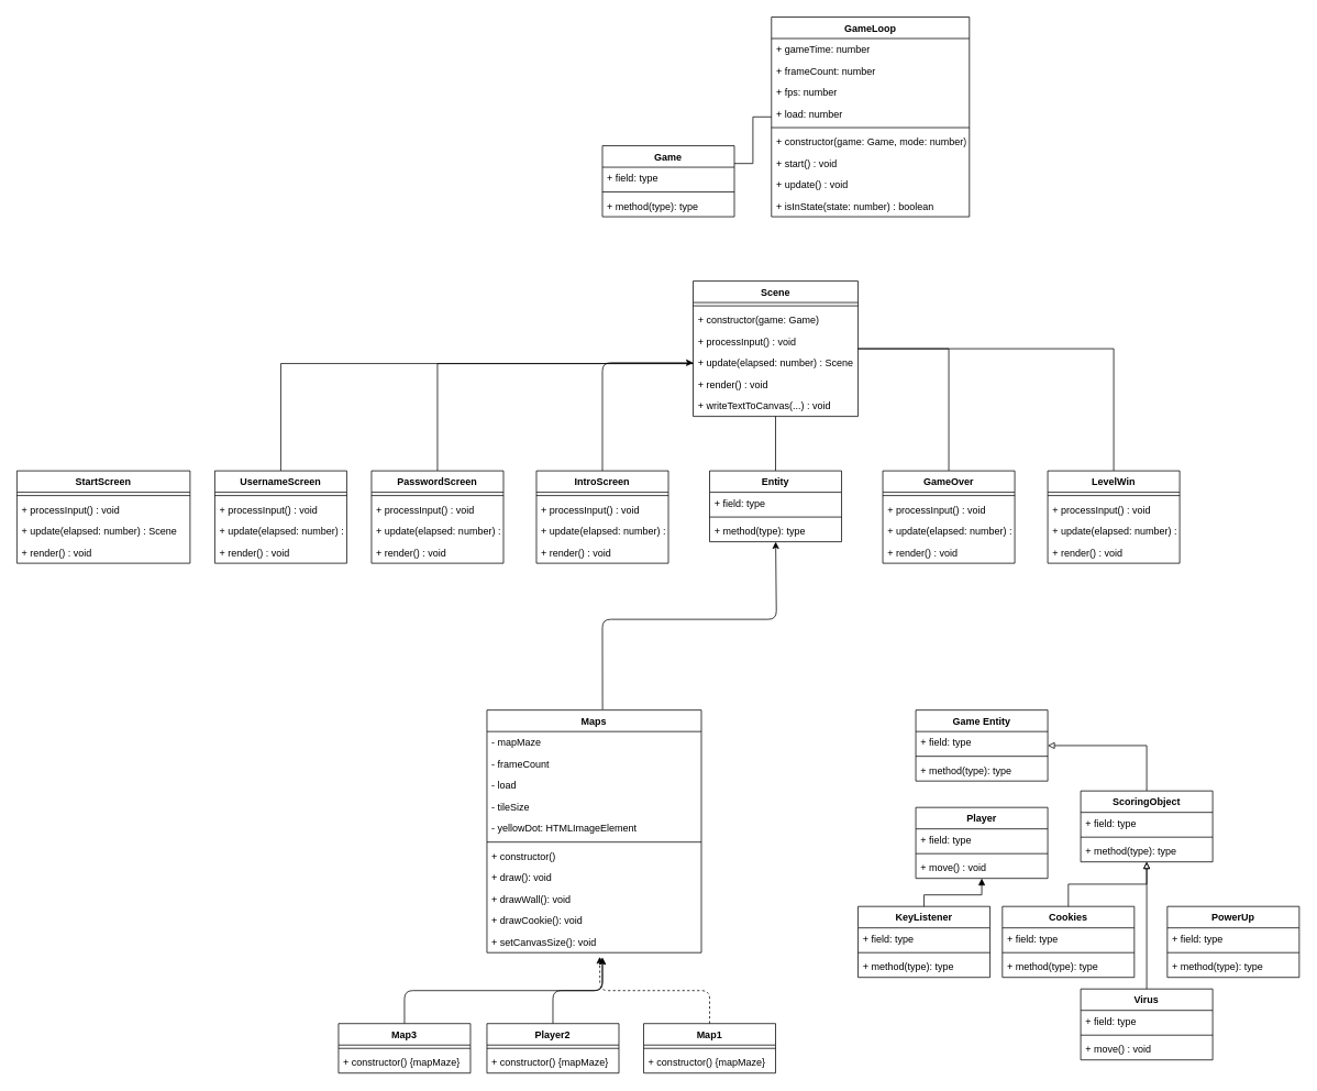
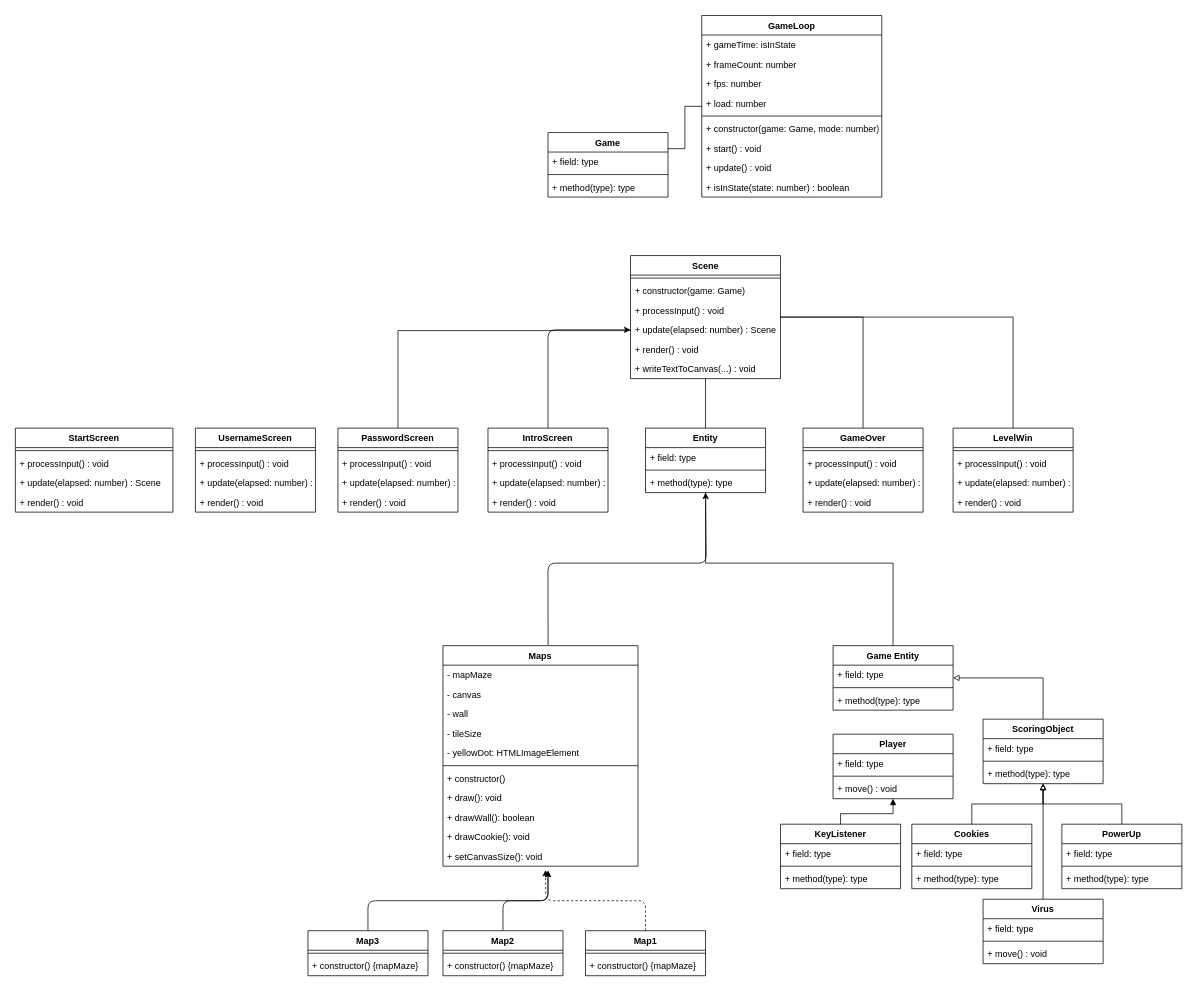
- <mxCell id="8" value="+ gameTime: number" style="text;strokeColor=none;fillColor=none;align=left;verticalAlign=top;spacingLeft=4;spacingRight=4;overflow=hidden;rotatable=0;points=[[0,0.5],[1,0.5]];portConstraint=eastwest;" parent="7" vertex="1"><mxGeometry y="26" width="240" height="26" as="geometry" /></mxCell>
+ <mxCell id="8" value="+ gameTime: isInState" style="text;strokeColor=none;fillColor=none;align=left;verticalAlign=top;spacingLeft=4;spacingRight=4;overflow=hidden;rotatable=0;points=[[0,0.5],[1,0.5]];portConstraint=eastwest;" parent="7" vertex="1"><mxGeometry y="26" width="240" height="26" as="geometry" /></mxCell>
- <mxCell id="54" style="edgeStyle=orthogonalEdgeStyle;rounded=0;orthogonalLoop=1;jettySize=auto;html=1;entryX=0.5;entryY=0;entryDx=0;entryDy=0;startArrow=none;startFill=0;endArrow=none;endFill=0;" parent="1" source="55" target="82" edge="1"><mxGeometry relative="1" as="geometry"><Array as="points"><mxPoint x="340" y="440" /></Array></mxGeometry></mxCell>
+ <mxCell id="62" style="edgeStyle=orthogonalEdgeStyle;rounded=0;orthogonalLoop=1;jettySize=auto;html=1;entryX=0.5;entryY=0;entryDx=0;entryDy=0;startArrow=none;startFill=0;endArrow=none;endFill=0;" parent="1" source="63" target="22" edge="1"><mxGeometry relative="1" as="geometry"><Array as="points"><mxPoint x="940" y="750" /><mxPoint x="1190" y="750" /></Array></mxGeometry></mxCell>
- <mxCell id="101" value="- frameCount" style="text;strokeColor=none;fillColor=none;align=left;verticalAlign=top;spacingLeft=4;spacingRight=4;overflow=hidden;rotatable=0;points=[[0,0.5],[1,0.5]];portConstraint=eastwest;" vertex="1" parent="99"><mxGeometry y="52" width="260" height="26" as="geometry" /></mxCell>
+ <mxCell id="101" value="- canvas" style="text;strokeColor=none;fillColor=none;align=left;verticalAlign=top;spacingLeft=4;spacingRight=4;overflow=hidden;rotatable=0;points=[[0,0.5],[1,0.5]];portConstraint=eastwest;" vertex="1" parent="99"><mxGeometry y="52" width="260" height="26" as="geometry" /></mxCell>
- <mxCell id="102" value="- load" style="text;strokeColor=none;fillColor=none;align=left;verticalAlign=top;spacingLeft=4;spacingRight=4;overflow=hidden;rotatable=0;points=[[0,0.5],[1,0.5]];portConstraint=eastwest;" vertex="1" parent="99"><mxGeometry y="78" width="260" height="26" as="geometry" /></mxCell>
+ <mxCell id="102" value="- wall" style="text;strokeColor=none;fillColor=none;align=left;verticalAlign=top;spacingLeft=4;spacingRight=4;overflow=hidden;rotatable=0;points=[[0,0.5],[1,0.5]];portConstraint=eastwest;" vertex="1" parent="99"><mxGeometry y="78" width="260" height="26" as="geometry" /></mxCell>
+ <mxCell id="43" style="edgeStyle=orthogonalEdgeStyle;rounded=0;orthogonalLoop=1;jettySize=auto;html=1;entryX=0.5;entryY=0;entryDx=0;entryDy=0;endArrow=none;endFill=0;startArrow=block;startFill=0;" parent="1" source="46" target="39" edge="1"><mxGeometry relative="1" as="geometry" /></mxCell>
- <mxCell id="108" value="+ drawWall(): void" style="text;strokeColor=none;fillColor=none;align=left;verticalAlign=top;spacingLeft=4;spacingRight=4;overflow=hidden;rotatable=0;points=[[0,0.5],[1,0.5]];portConstraint=eastwest;" vertex="1" parent="99"><mxGeometry y="216" width="260" height="26" as="geometry" /></mxCell>
+ <mxCell id="108" value="+ drawWall(): boolean" style="text;strokeColor=none;fillColor=none;align=left;verticalAlign=top;spacingLeft=4;spacingRight=4;overflow=hidden;rotatable=0;points=[[0,0.5],[1,0.5]];portConstraint=eastwest;" vertex="1" parent="99"><mxGeometry y="216" width="260" height="26" as="geometry" /></mxCell>
- <mxCell id="116" value="Player2" style="swimlane;fontStyle=1;align=center;verticalAlign=top;childLayout=stackLayout;horizontal=1;startSize=26;horizontalStack=0;resizeParent=1;resizeParentMax=0;resizeLast=0;collapsible=1;marginBottom=0;" vertex="1" parent="1"><mxGeometry x="590" y="1240" width="160" height="60" as="geometry" /></mxCell>
+ <mxCell id="116" value="Map2" style="swimlane;fontStyle=1;align=center;verticalAlign=top;childLayout=stackLayout;horizontal=1;startSize=26;horizontalStack=0;resizeParent=1;resizeParentMax=0;resizeLast=0;collapsible=1;marginBottom=0;" vertex="1" parent="1"><mxGeometry x="590" y="1240" width="160" height="60" as="geometry" /></mxCell>
